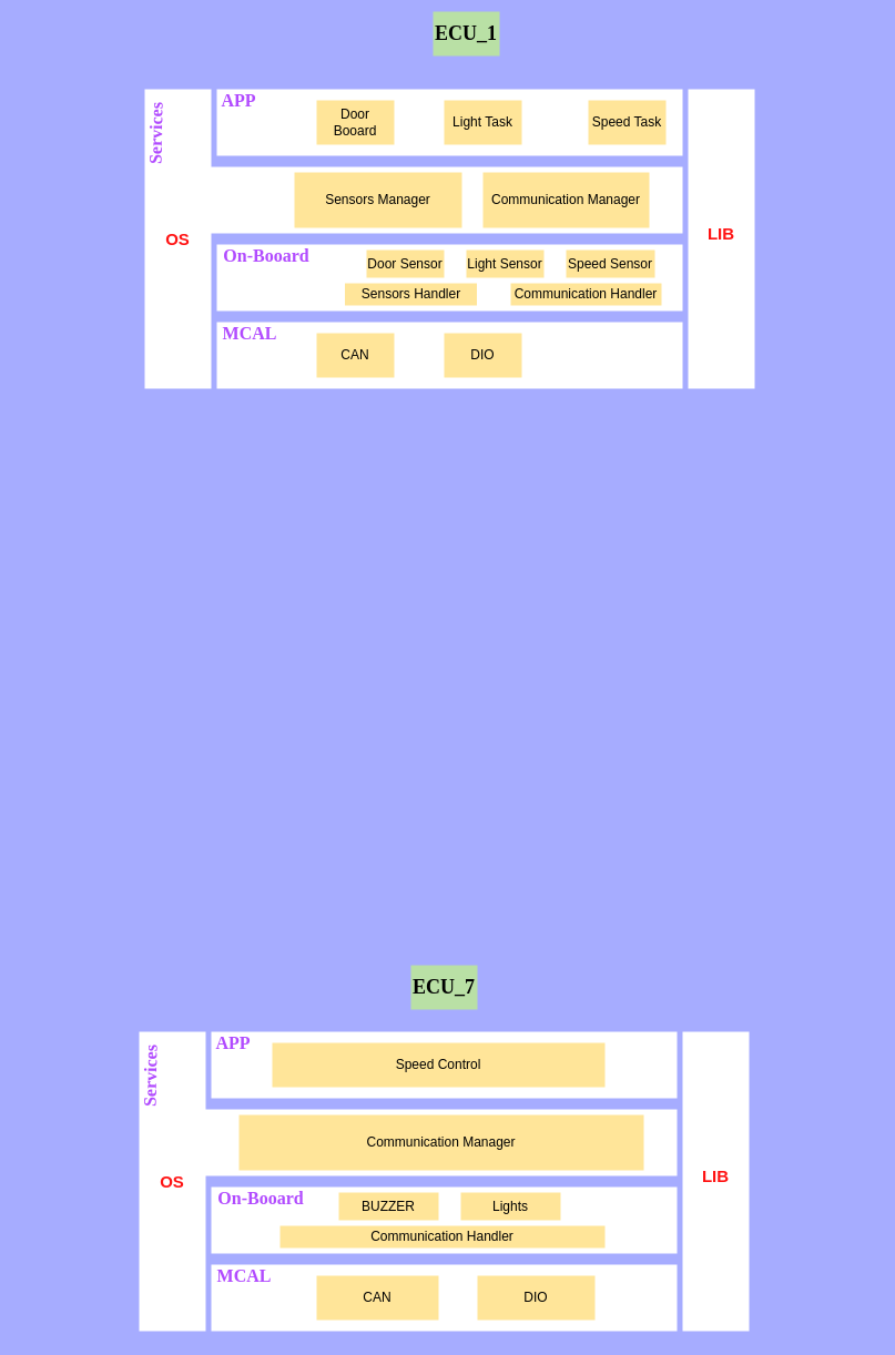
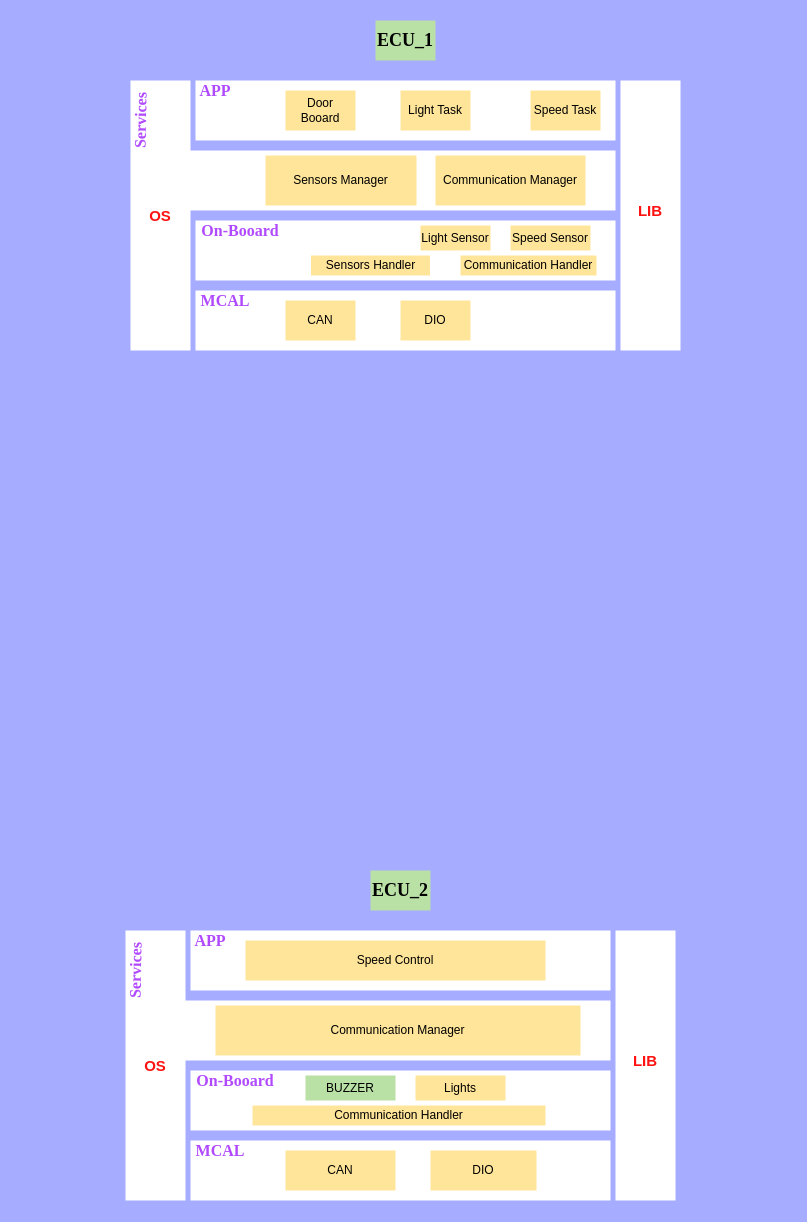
- <mxCell id="26" value="&lt;b&gt;&lt;font style=&quot;font-size: 18px&quot; face=&quot;Comic Sans MS&quot;&gt;ECU_1&lt;/font&gt;&lt;/b&gt;" style="text;html=1;strokeColor=none;fillColor=#B9E0A5;align=center;verticalAlign=middle;whiteSpace=wrap;rounded=0;strokeWidth=2;" parent="1" vertex="1"><mxGeometry x="390" y="10" width="60" height="40" as="geometry" /></mxCell>
+ <mxCell id="26" value="&lt;b&gt;&lt;font style=&quot;font-size: 18px&quot; face=&quot;Comic Sans MS&quot;&gt;ECU_1&lt;/font&gt;&lt;/b&gt;" style="text;html=1;strokeColor=none;fillColor=#B9E0A5;align=center;verticalAlign=middle;whiteSpace=wrap;rounded=0;strokeWidth=2;" parent="1" vertex="1"><mxGeometry x="375" y="20" width="60" height="40" as="geometry" /></mxCell>
- <mxCell id="8" value="Door Sensor" style="rounded=0;whiteSpace=wrap;html=1;strokeColor=none;fillColor=#FFE599;" parent="1" vertex="1"><mxGeometry x="330" y="225" width="70" height="25" as="geometry" /></mxCell>
- <mxCell id="46" value="&lt;b&gt;&lt;font style=&quot;font-size: 18px&quot; face=&quot;Comic Sans MS&quot;&gt;ECU_7&lt;/font&gt;&lt;/b&gt;" style="text;html=1;strokeColor=none;fillColor=#B9E0A5;align=center;verticalAlign=middle;whiteSpace=wrap;rounded=0;strokeWidth=2;" parent="1" vertex="1"><mxGeometry x="370" y="870" width="60" height="40" as="geometry" /></mxCell>
+ <mxCell id="46" value="&lt;b&gt;&lt;font style=&quot;font-size: 18px&quot; face=&quot;Comic Sans MS&quot;&gt;ECU_2&lt;/font&gt;&lt;/b&gt;" style="text;html=1;strokeColor=none;fillColor=#B9E0A5;align=center;verticalAlign=middle;whiteSpace=wrap;rounded=0;strokeWidth=2;" parent="1" vertex="1"><mxGeometry x="370" y="870" width="60" height="40" as="geometry" /></mxCell>
- <mxCell id="33" value="BUZZER" style="rounded=0;whiteSpace=wrap;html=1;strokeColor=none;fillColor=#FFE599;" parent="1" vertex="1"><mxGeometry x="305" y="1075" width="90" height="25" as="geometry" /></mxCell>
+ <mxCell id="33" value="BUZZER" style="rounded=0;whiteSpace=wrap;html=1;strokeColor=none;fillColor=#b9e0a5;" parent="1" vertex="1"><mxGeometry x="305" y="1075" width="90" height="25" as="geometry" /></mxCell>
